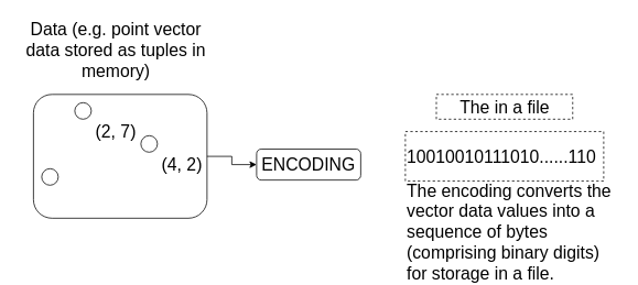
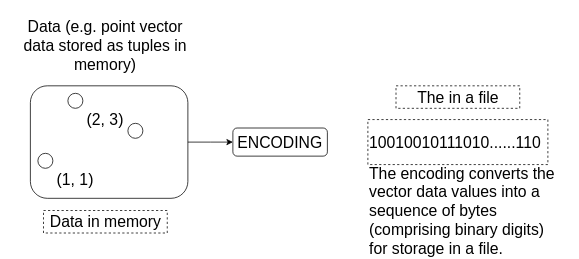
- <mxCell id="9" value="&lt;font style=&quot;font-size: 21px&quot;&gt;(2, 7)&lt;/font&gt;" style="text;html=1;strokeColor=none;fillColor=none;align=center;verticalAlign=middle;whiteSpace=wrap;rounded=0;" parent="1" vertex="1"><mxGeometry x="110" y="143.75" width="60" height="30" as="geometry" /></mxCell>
+ <mxCell id="9" value="&lt;font style=&quot;font-size: 21px&quot;&gt;(2, 3)&lt;/font&gt;" style="text;html=1;strokeColor=none;fillColor=none;align=center;verticalAlign=middle;whiteSpace=wrap;rounded=0;" parent="1" vertex="1"><mxGeometry x="110" y="143.75" width="60" height="30" as="geometry" /></mxCell>
- <mxCell id="8" value="&lt;font style=&quot;font-size: 21px&quot;&gt;(4, 2)&lt;/font&gt;" style="text;html=1;strokeColor=none;fillColor=none;align=center;verticalAlign=middle;whiteSpace=wrap;rounded=0;" parent="1" vertex="1"><mxGeometry x="190" y="183.75" width="60" height="30" as="geometry" /></mxCell>
- <mxCell id="10" value="ENCODING" style="text;html=1;strokeColor=default;fillColor=none;align=center;verticalAlign=middle;whiteSpace=wrap;rounded=1;fontSize=21;" parent="1" vertex="1"><mxGeometry x="310" y="180" width="126" height="37.5" as="geometry" /></mxCell>
+ <mxCell id="10" value="ENCODING" style="text;html=1;strokeColor=default;fillColor=none;align=center;verticalAlign=middle;whiteSpace=wrap;rounded=1;fontSize=21;" parent="1" vertex="1"><mxGeometry x="310" y="170" width="126" height="37.5" as="geometry" /></mxCell>
+ <mxCell id="7" value="&lt;font style=&quot;font-size: 21px&quot;&gt;(1, 1)&lt;/font&gt;" style="text;html=1;strokeColor=none;fillColor=none;align=center;verticalAlign=middle;whiteSpace=wrap;rounded=0;" parent="1" vertex="1"><mxGeometry x="70" y="223.75" width="60" height="30" as="geometry" /></mxCell>
+ <mxCell id="14" value="Data in memory" style="text;html=1;strokeColor=default;fillColor=none;align=center;verticalAlign=middle;whiteSpace=wrap;rounded=0;fontSize=21;dashed=1;" parent="1" vertex="1"><mxGeometry x="57.5" y="280" width="165" height="30" as="geometry" /></mxCell>
